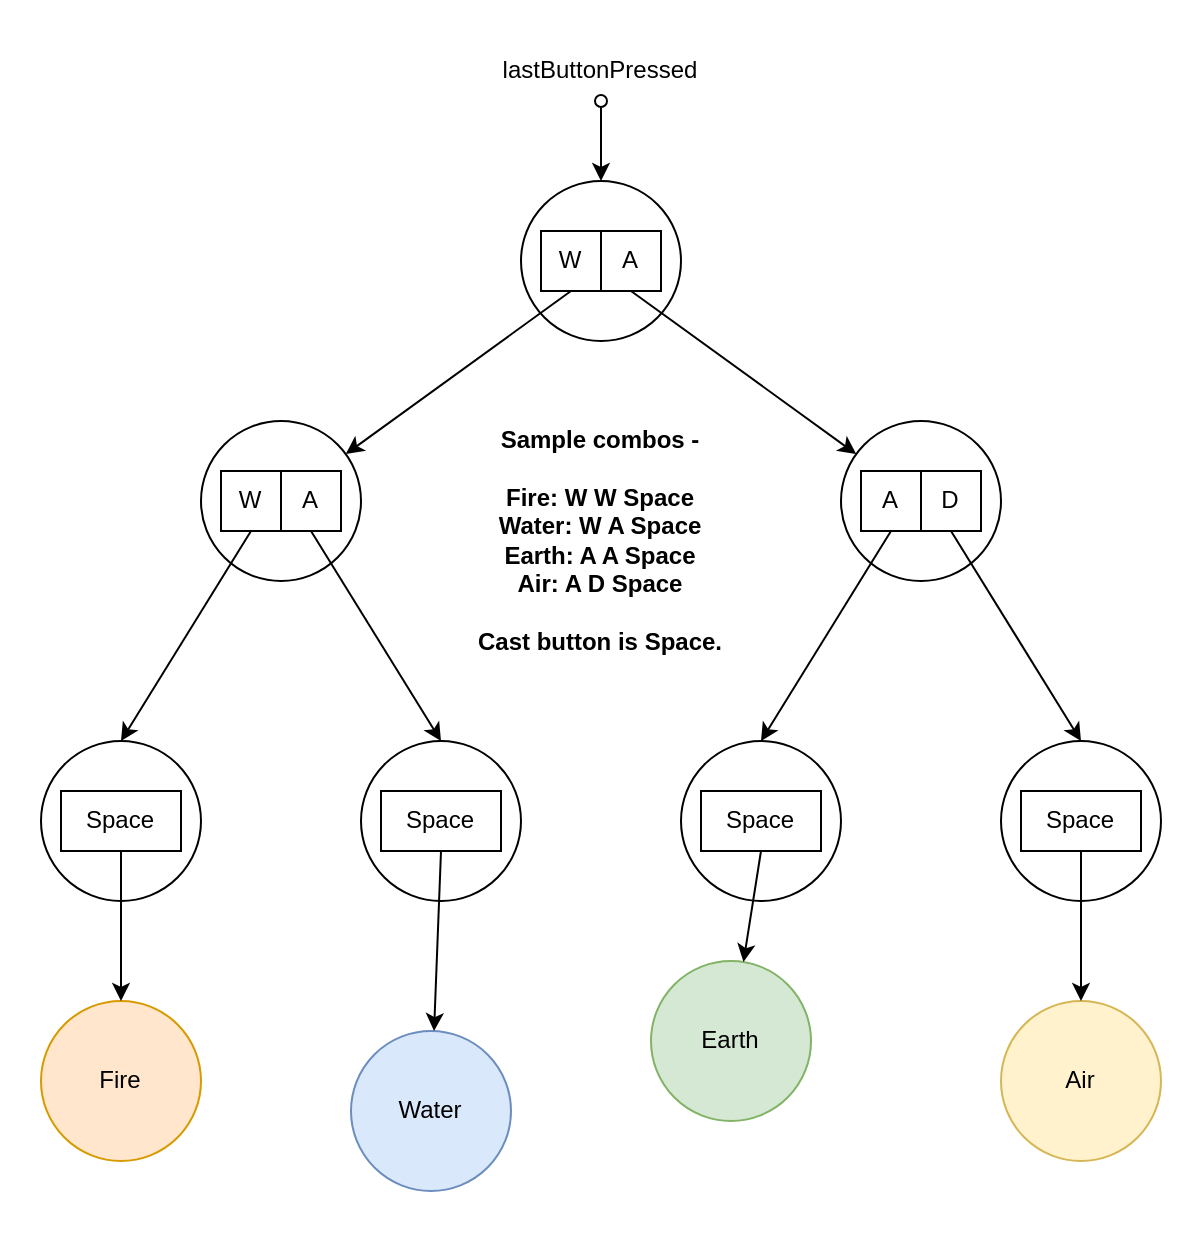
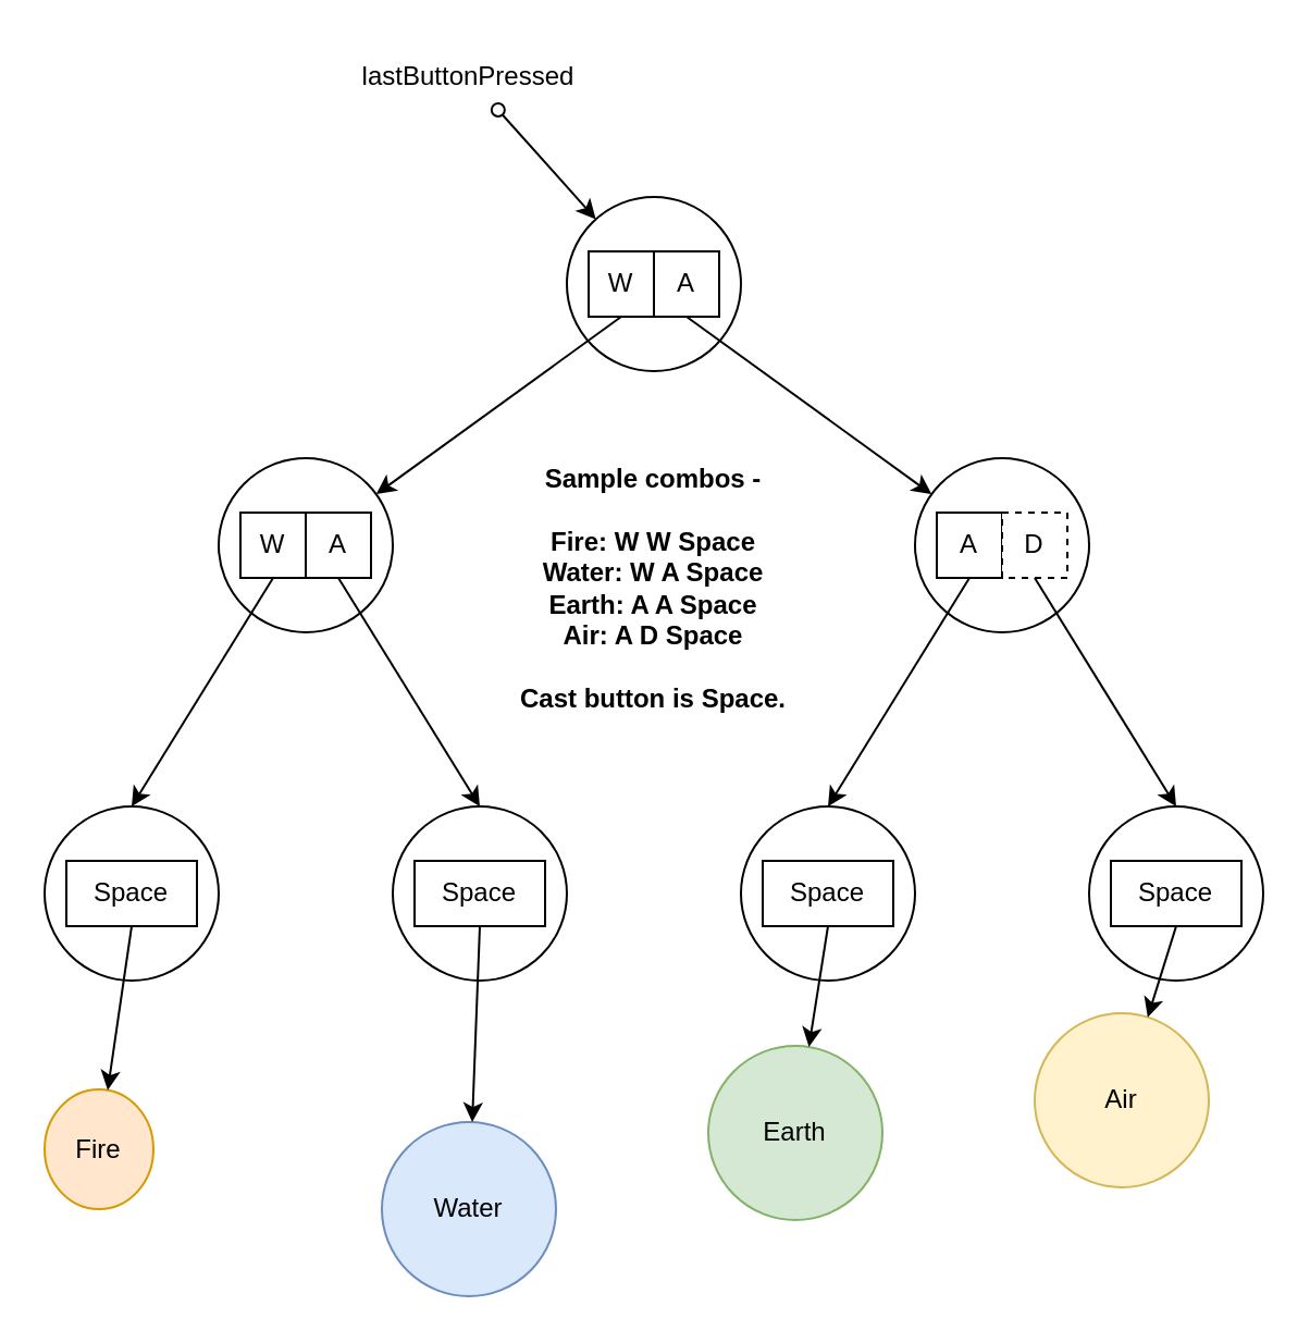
- <mxCell id="45" value="lastButtonPressed" style="text;html=1;strokeColor=none;fillColor=none;align=center;verticalAlign=middle;whiteSpace=wrap;rounded=0;" vertex="1" parent="1"><mxGeometry x="240" y="20" width="120" height="30" as="geometry" /></mxCell>
+ <mxCell id="45" value="lastButtonPressed" style="text;html=1;strokeColor=none;fillColor=none;align=center;verticalAlign=middle;whiteSpace=wrap;rounded=0;" vertex="1" parent="1"><mxGeometry x="155" y="20" width="120" height="30" as="geometry" /></mxCell>
- <mxCell id="16" value="D" style="rounded=0;whiteSpace=wrap;html=1;" vertex="1" parent="14"><mxGeometry x="30" width="30" height="30" as="geometry" /></mxCell>
+ <mxCell id="16" value="D" style="rounded=0;whiteSpace=wrap;html=1;dashed=1;" vertex="1" parent="14"><mxGeometry x="30" width="30" height="30" as="geometry" /></mxCell>
- <mxCell id="29" value="&lt;div&gt;Fire&lt;/div&gt;" style="ellipse;whiteSpace=wrap;html=1;aspect=fixed;fillColor=#ffe6cc;strokeColor=#d79b00;" vertex="1" parent="1"><mxGeometry x="20" y="500" width="80" height="80" as="geometry" /></mxCell>
+ <mxCell id="29" value="&lt;div&gt;Fire&lt;/div&gt;" style="ellipse;whiteSpace=wrap;html=1;aspect=fixed;fillColor=#ffe6cc;strokeColor=#d79b00;" vertex="1" parent="1"><mxGeometry x="20" y="500" width="50" height="55" as="geometry" /></mxCell>
- <mxCell id="32" value="&lt;div&gt;Air&lt;/div&gt;" style="ellipse;whiteSpace=wrap;html=1;aspect=fixed;fillColor=#fff2cc;strokeColor=#d6b656;" vertex="1" parent="1"><mxGeometry x="500" y="500" width="80" height="80" as="geometry" /></mxCell>
+ <mxCell id="32" value="&lt;div&gt;Air&lt;/div&gt;" style="ellipse;whiteSpace=wrap;html=1;aspect=fixed;fillColor=#fff2cc;strokeColor=#d6b656;" vertex="1" parent="1"><mxGeometry x="475" y="465" width="80" height="80" as="geometry" /></mxCell>
